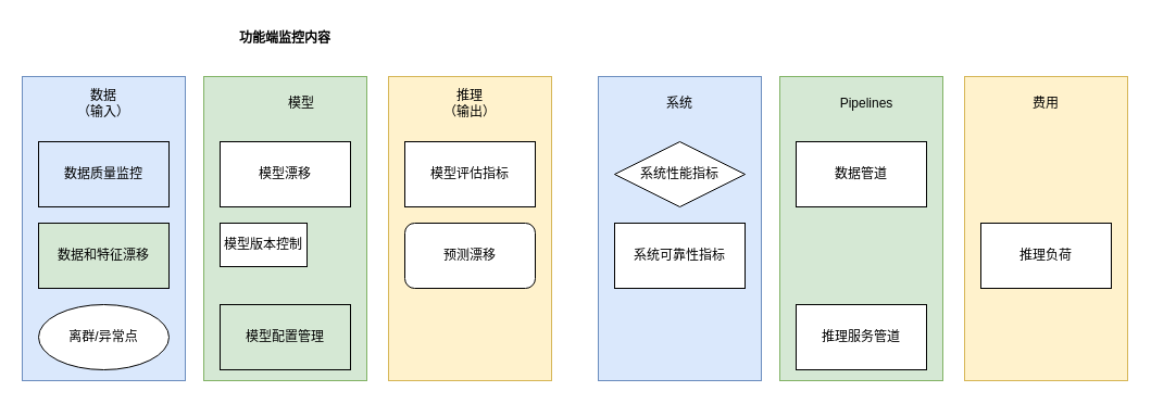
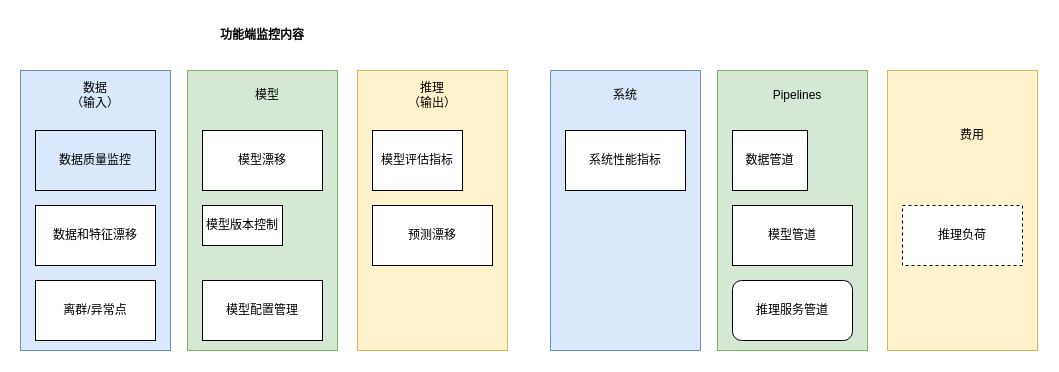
- <mxCell id="14" value="模型" style="text;html=1;strokeColor=none;fillColor=none;align=center;verticalAlign=middle;whiteSpace=wrap;rounded=0;" vertex="1" parent="1"><mxGeometry x="247" y="80" width="60" height="30" as="geometry" /></mxCell>
+ <mxCell id="14" value="模型" style="text;html=1;strokeColor=none;fillColor=none;align=center;verticalAlign=middle;whiteSpace=wrap;rounded=0;" vertex="1" parent="1"><mxGeometry x="237" y="80" width="60" height="30" as="geometry" /></mxCell>
- <mxCell id="28" value="费用" style="text;html=1;strokeColor=none;fillColor=none;align=center;verticalAlign=middle;whiteSpace=wrap;rounded=0;" vertex="1" parent="1"><mxGeometry x="932" y="80" width="60" height="30" as="geometry" /></mxCell>
+ <mxCell id="28" value="费用" style="text;html=1;strokeColor=none;fillColor=none;align=center;verticalAlign=middle;whiteSpace=wrap;rounded=0;" vertex="1" parent="1"><mxGeometry x="942" y="120" width="60" height="30" as="geometry" /></mxCell>
- <mxCell id="11" value="模型评估指标" style="rounded=0;whiteSpace=wrap;html=1;" vertex="1" parent="1"><mxGeometry x="372" y="130" width="120" height="60" as="geometry" /></mxCell>
+ <mxCell id="11" value="模型评估指标" style="rounded=0;whiteSpace=wrap;html=1;" vertex="1" parent="1"><mxGeometry x="372" y="130" width="90" height="60" as="geometry" /></mxCell>
- <mxCell id="18" value="系统性能指标" style="rhombus;whiteSpace=wrap;html=1;" vertex="1" parent="1"><mxGeometry x="565" y="130" width="120" height="60" as="geometry" /></mxCell>
+ <mxCell id="18" value="系统性能指标" style="rounded=0;whiteSpace=wrap;html=1;" vertex="1" parent="1"><mxGeometry x="565" y="130" width="120" height="60" as="geometry" /></mxCell>
- <mxCell id="21" value="数据管道" style="rounded=0;whiteSpace=wrap;html=1;" vertex="1" parent="1"><mxGeometry x="732" y="130" width="120" height="60" as="geometry" /></mxCell>
+ <mxCell id="21" value="数据管道" style="rounded=0;whiteSpace=wrap;html=1;" vertex="1" parent="1"><mxGeometry x="732" y="130" width="75" height="60" as="geometry" /></mxCell>
- <mxCell id="4" value="数据和特征漂移" style="rounded=0;whiteSpace=wrap;html=1;fillColor=#d5e8d4;" vertex="1" parent="1"><mxGeometry x="35" y="205" width="120" height="60" as="geometry" /></mxCell>
+ <mxCell id="4" value="数据和特征漂移" style="rounded=0;whiteSpace=wrap;html=1;" vertex="1" parent="1"><mxGeometry x="35" y="205" width="120" height="60" as="geometry" /></mxCell>
- <mxCell id="12" value="预测漂移" style="whiteSpace=wrap;html=1;rounded=1;" vertex="1" parent="1"><mxGeometry x="372" y="205" width="120" height="60" as="geometry" /></mxCell>
+ <mxCell id="12" value="预测漂移" style="rounded=0;whiteSpace=wrap;html=1;" vertex="1" parent="1"><mxGeometry x="372" y="205" width="120" height="60" as="geometry" /></mxCell>
- <mxCell id="19" value="系统可靠性指标" style="rounded=0;whiteSpace=wrap;html=1;" vertex="1" parent="1"><mxGeometry x="565" y="205" width="120" height="60" as="geometry" /></mxCell>
+ <mxCell id="22" value="模型管道" style="rounded=0;whiteSpace=wrap;html=1;" vertex="1" parent="1"><mxGeometry x="732" y="205" width="120" height="60" as="geometry" /></mxCell>
- <mxCell id="25" value="推理负荷" style="rounded=0;whiteSpace=wrap;html=1;" vertex="1" parent="1"><mxGeometry x="902" y="205" width="120" height="60" as="geometry" /></mxCell>
+ <mxCell id="25" value="推理负荷" style="rounded=0;whiteSpace=wrap;html=1;dashed=1;" vertex="1" parent="1"><mxGeometry x="902" y="205" width="120" height="60" as="geometry" /></mxCell>
- <mxCell id="5" value="离群/异常点" style="ellipse;whiteSpace=wrap;html=1;" vertex="1" parent="1"><mxGeometry x="35" y="280" width="120" height="60" as="geometry" /></mxCell>
+ <mxCell id="5" value="离群/异常点" style="rounded=0;whiteSpace=wrap;html=1;" vertex="1" parent="1"><mxGeometry x="35" y="280" width="120" height="60" as="geometry" /></mxCell>
- <mxCell id="9" value="模型配置管理" style="rounded=0;whiteSpace=wrap;html=1;fillColor=#d5e8d4;" vertex="1" parent="1"><mxGeometry x="202" y="280" width="120" height="60" as="geometry" /></mxCell>
+ <mxCell id="9" value="模型配置管理" style="rounded=0;whiteSpace=wrap;html=1;" vertex="1" parent="1"><mxGeometry x="202" y="280" width="120" height="60" as="geometry" /></mxCell>
- <mxCell id="23" value="推理服务管道" style="rounded=0;whiteSpace=wrap;html=1;" vertex="1" parent="1"><mxGeometry x="732" y="280" width="120" height="60" as="geometry" /></mxCell>
+ <mxCell id="23" value="推理服务管道" style="whiteSpace=wrap;html=1;rounded=1;" vertex="1" parent="1"><mxGeometry x="732" y="280" width="120" height="60" as="geometry" /></mxCell>
